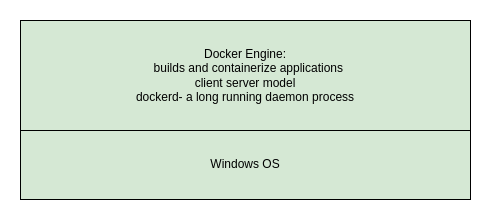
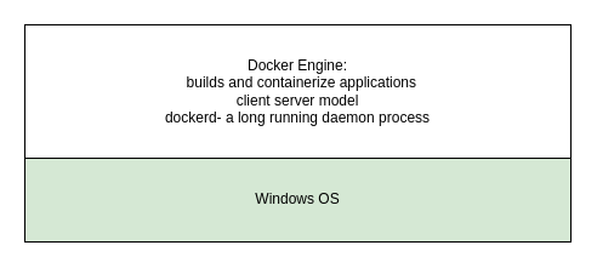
- <mxCell id="3" value="Docker Engine:&lt;br&gt;&amp;nbsp; builds and containerize applications&lt;br&gt;client server model&lt;br&gt;dockerd- a long running daemon process&lt;br&gt;" style="rounded=0;whiteSpace=wrap;html=1;fillColor=#d5e8d4;" vertex="1" parent="1"><mxGeometry x="20" y="20" width="450" height="110" as="geometry" /></mxCell>
+ <mxCell id="3" value="Docker Engine:&lt;br&gt;&amp;nbsp; builds and containerize applications&lt;br&gt;client server model&lt;br&gt;dockerd- a long running daemon process&lt;br&gt;" style="rounded=0;whiteSpace=wrap;html=1;" vertex="1" parent="1"><mxGeometry x="20" y="20" width="450" height="110" as="geometry" /></mxCell>
